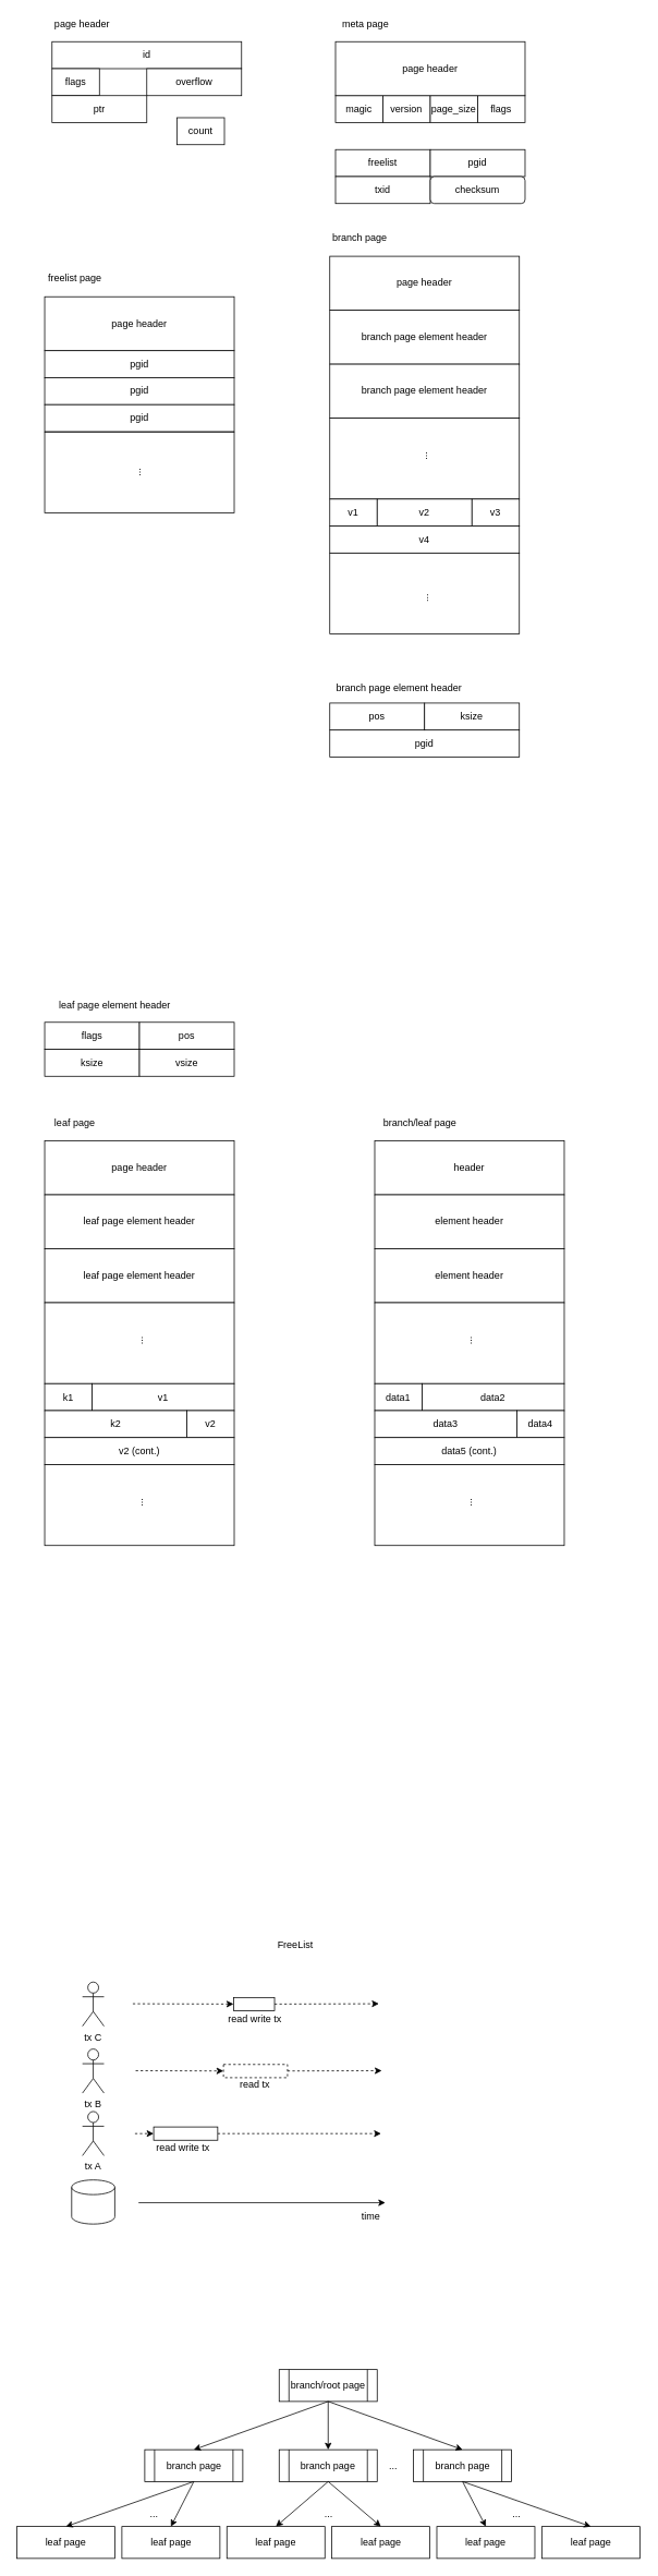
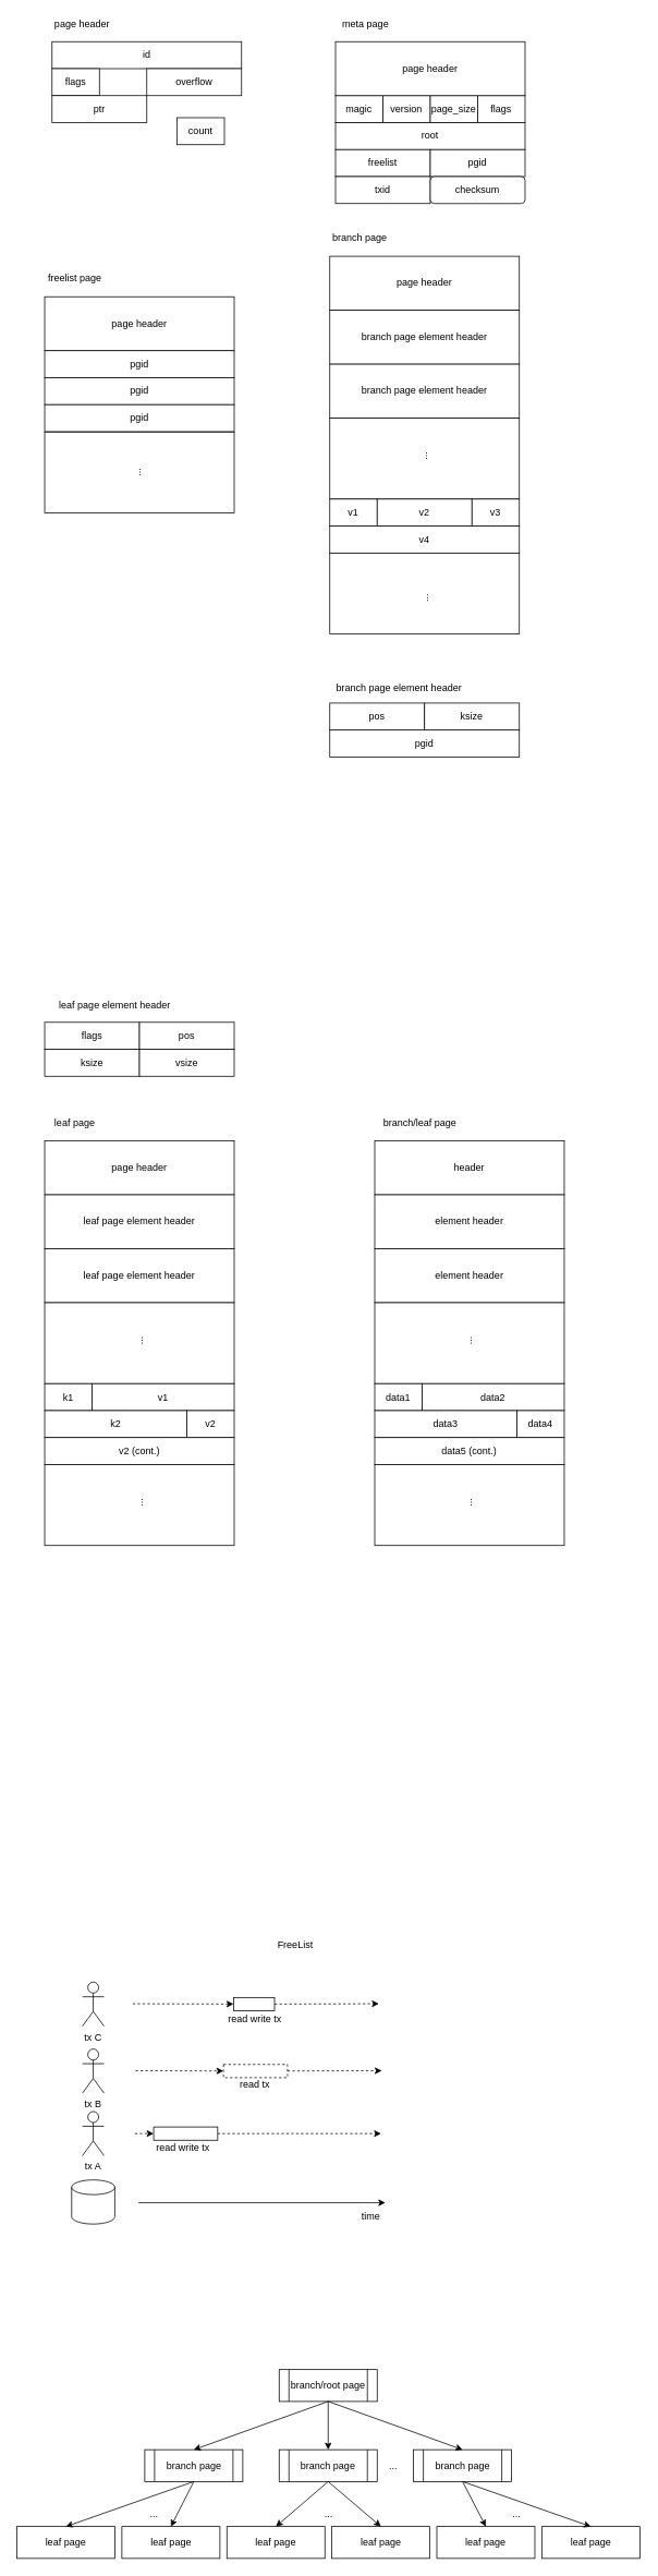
+ <mxCell id="6" value="root" style="rounded=0;whiteSpace=wrap;html=1;" parent="1" vertex="1"><mxGeometry x="410" y="149.5" width="232" height="33" as="geometry" /></mxCell>
